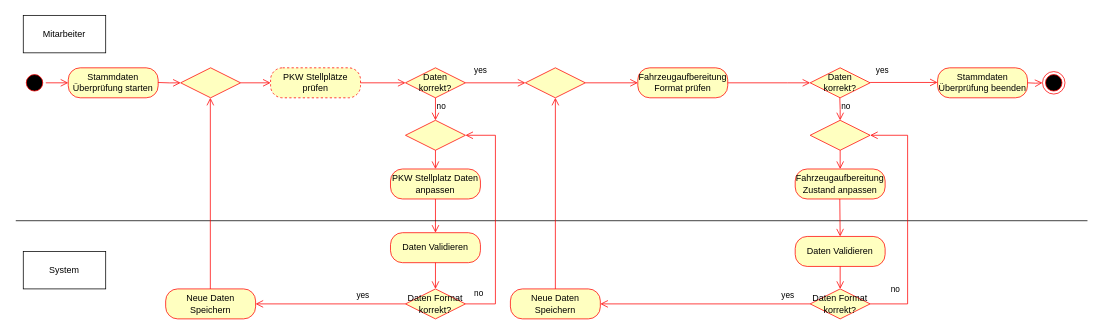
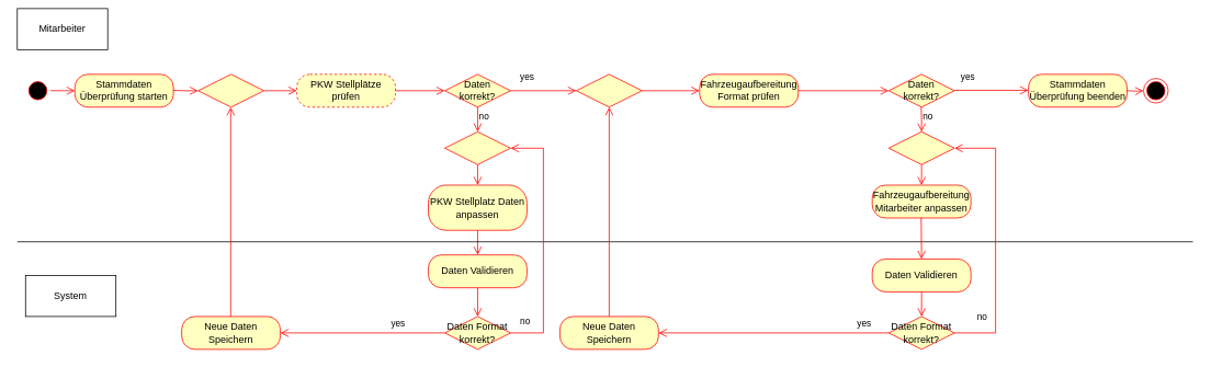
- <mxCell id="13" value="Mitarbeiter" style="html=1;whiteSpace=wrap;" parent="1" vertex="1"><mxGeometry x="30" y="20" width="110" height="50" as="geometry" /></mxCell>
+ <mxCell id="13" value="Mitarbeiter" style="html=1;whiteSpace=wrap;" parent="1" vertex="1"><mxGeometry x="20" y="10" width="110" height="50" as="geometry" /></mxCell>
- <mxCell id="11" value="PKW Stellplatz Daten anpassen" style="rounded=1;whiteSpace=wrap;html=1;arcSize=40;fontColor=#000000;fillColor=#ffffc0;strokeColor=#ff0000;" parent="1" vertex="1"><mxGeometry x="520" y="225" width="120" height="40" as="geometry" /></mxCell>
+ <mxCell id="11" value="PKW Stellplatz Daten anpassen" style="rounded=1;whiteSpace=wrap;html=1;arcSize=40;fontColor=#000000;fillColor=#ffffc0;strokeColor=#ff0000;" parent="1" vertex="1"><mxGeometry x="520" y="225" width="120" height="55" as="geometry" /></mxCell>
- <mxCell id="24" value="Fahrzeugaufbereitung Zustand anpassen" style="rounded=1;whiteSpace=wrap;html=1;arcSize=40;fontColor=#000000;fillColor=#ffffc0;strokeColor=#ff0000;" parent="1" vertex="1"><mxGeometry x="1060" y="225" width="120" height="40" as="geometry" /></mxCell>
+ <mxCell id="24" value="Fahrzeugaufbereitung Mitarbeiter anpassen" style="rounded=1;whiteSpace=wrap;html=1;arcSize=40;fontColor=#000000;fillColor=#ffffc0;strokeColor=#ff0000;" parent="1" vertex="1"><mxGeometry x="1060" y="225" width="120" height="40" as="geometry" /></mxCell>
